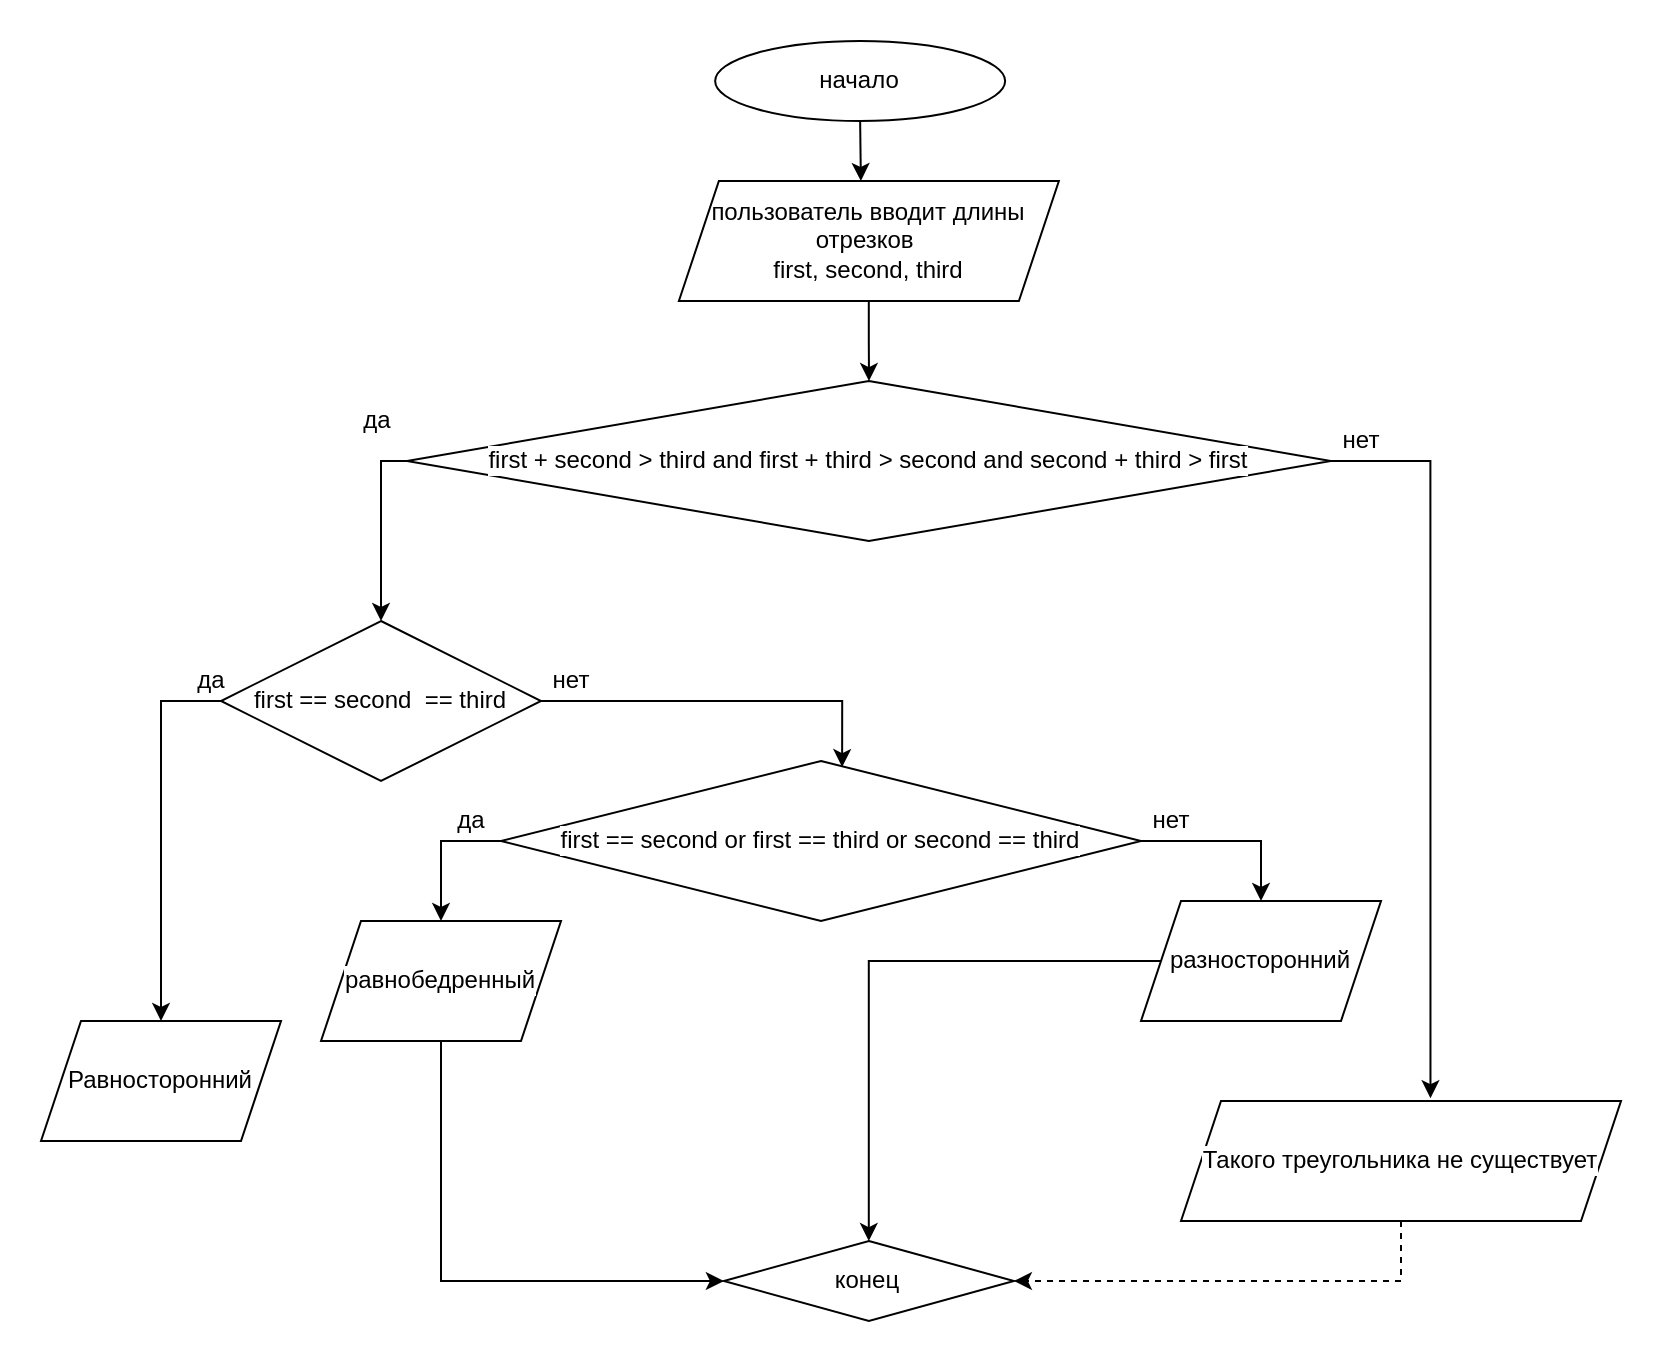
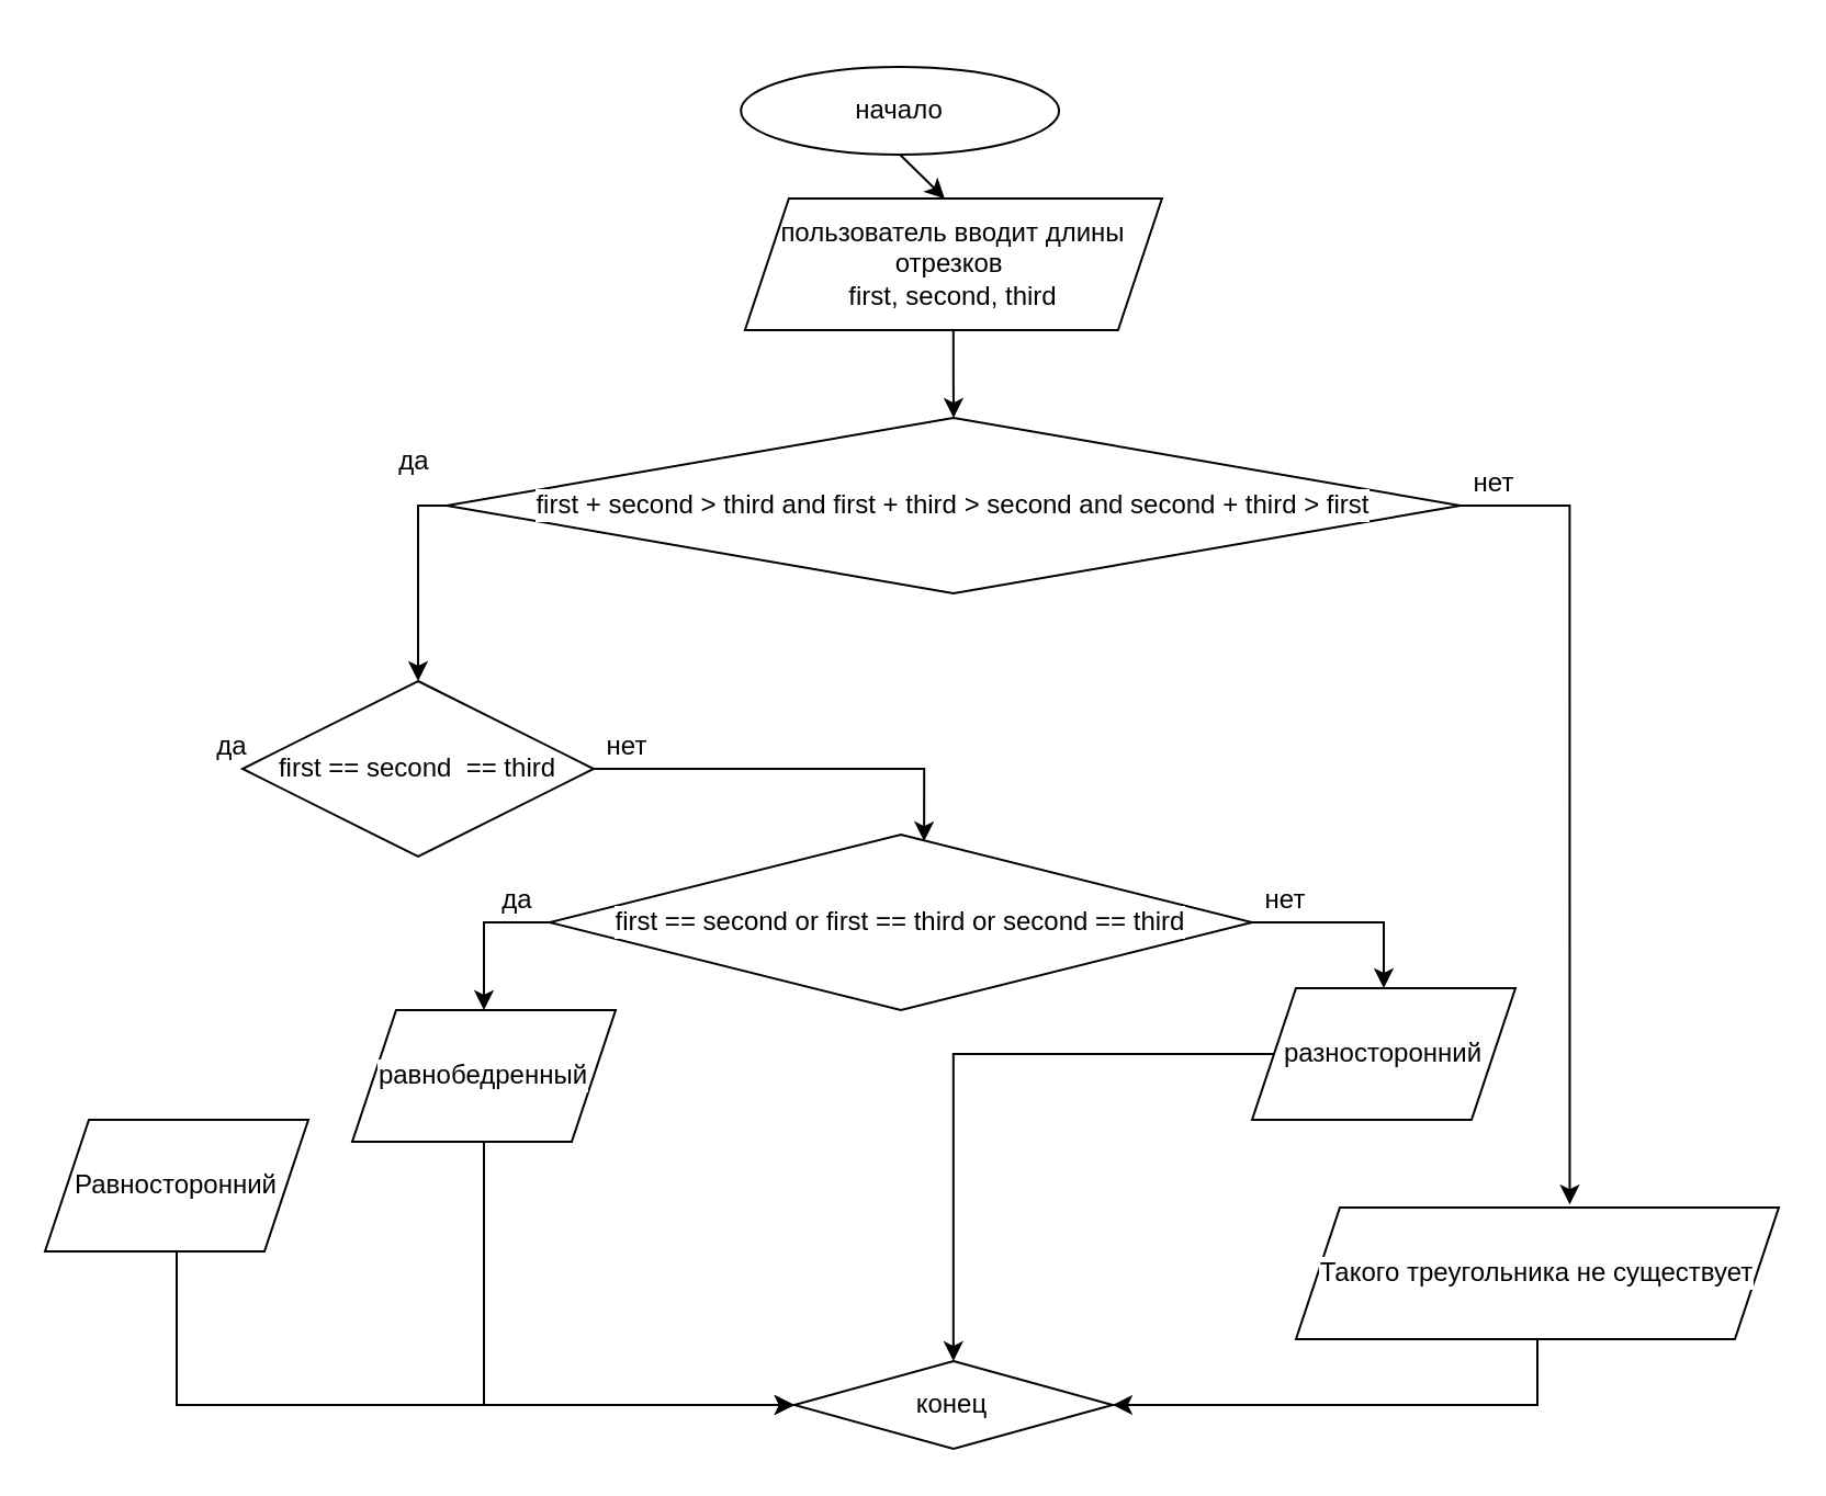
- <mxCell id="2" value="начало" style="ellipse;whiteSpace=wrap;html=1;" parent="1" vertex="1"><mxGeometry x="357.07" y="20" width="145" height="40" as="geometry" /></mxCell>
+ <mxCell id="2" value="начало" style="ellipse;whiteSpace=wrap;html=1;" parent="1" vertex="1"><mxGeometry x="337.07" y="30" width="145" height="40" as="geometry" /></mxCell>
- <mxCell id="14" style="edgeStyle=orthogonalEdgeStyle;rounded=0;orthogonalLoop=1;jettySize=auto;html=1;entryX=0.5;entryY=0;entryDx=0;entryDy=0;" edge="1" parent="1" source="16" target="18"><mxGeometry relative="1" as="geometry"><Array as="points"><mxPoint x="80" y="350" /><mxPoint x="80" y="440" /></Array></mxGeometry></mxCell>
+ <mxCell id="17" style="edgeStyle=orthogonalEdgeStyle;rounded=0;orthogonalLoop=1;jettySize=auto;html=1;entryX=0;entryY=0.5;entryDx=0;entryDy=0;" edge="1" parent="1" source="18" target="6"><mxGeometry relative="1" as="geometry"><Array as="points"><mxPoint x="80" y="640" /></Array></mxGeometry></mxCell>
- <mxCell id="10" style="edgeStyle=orthogonalEdgeStyle;rounded=0;orthogonalLoop=1;jettySize=auto;html=1;entryX=1;entryY=0.5;entryDx=0;entryDy=0;dashed=1;" edge="1" parent="1" source="11" target="6"><mxGeometry relative="1" as="geometry"><Array as="points"><mxPoint x="700" y="640" /></Array></mxGeometry></mxCell>
+ <mxCell id="10" style="edgeStyle=orthogonalEdgeStyle;rounded=0;orthogonalLoop=1;jettySize=auto;html=1;entryX=1;entryY=0.5;entryDx=0;entryDy=0;" edge="1" parent="1" source="11" target="6"><mxGeometry relative="1" as="geometry"><Array as="points"><mxPoint x="700" y="640" /></Array></mxGeometry></mxCell>
